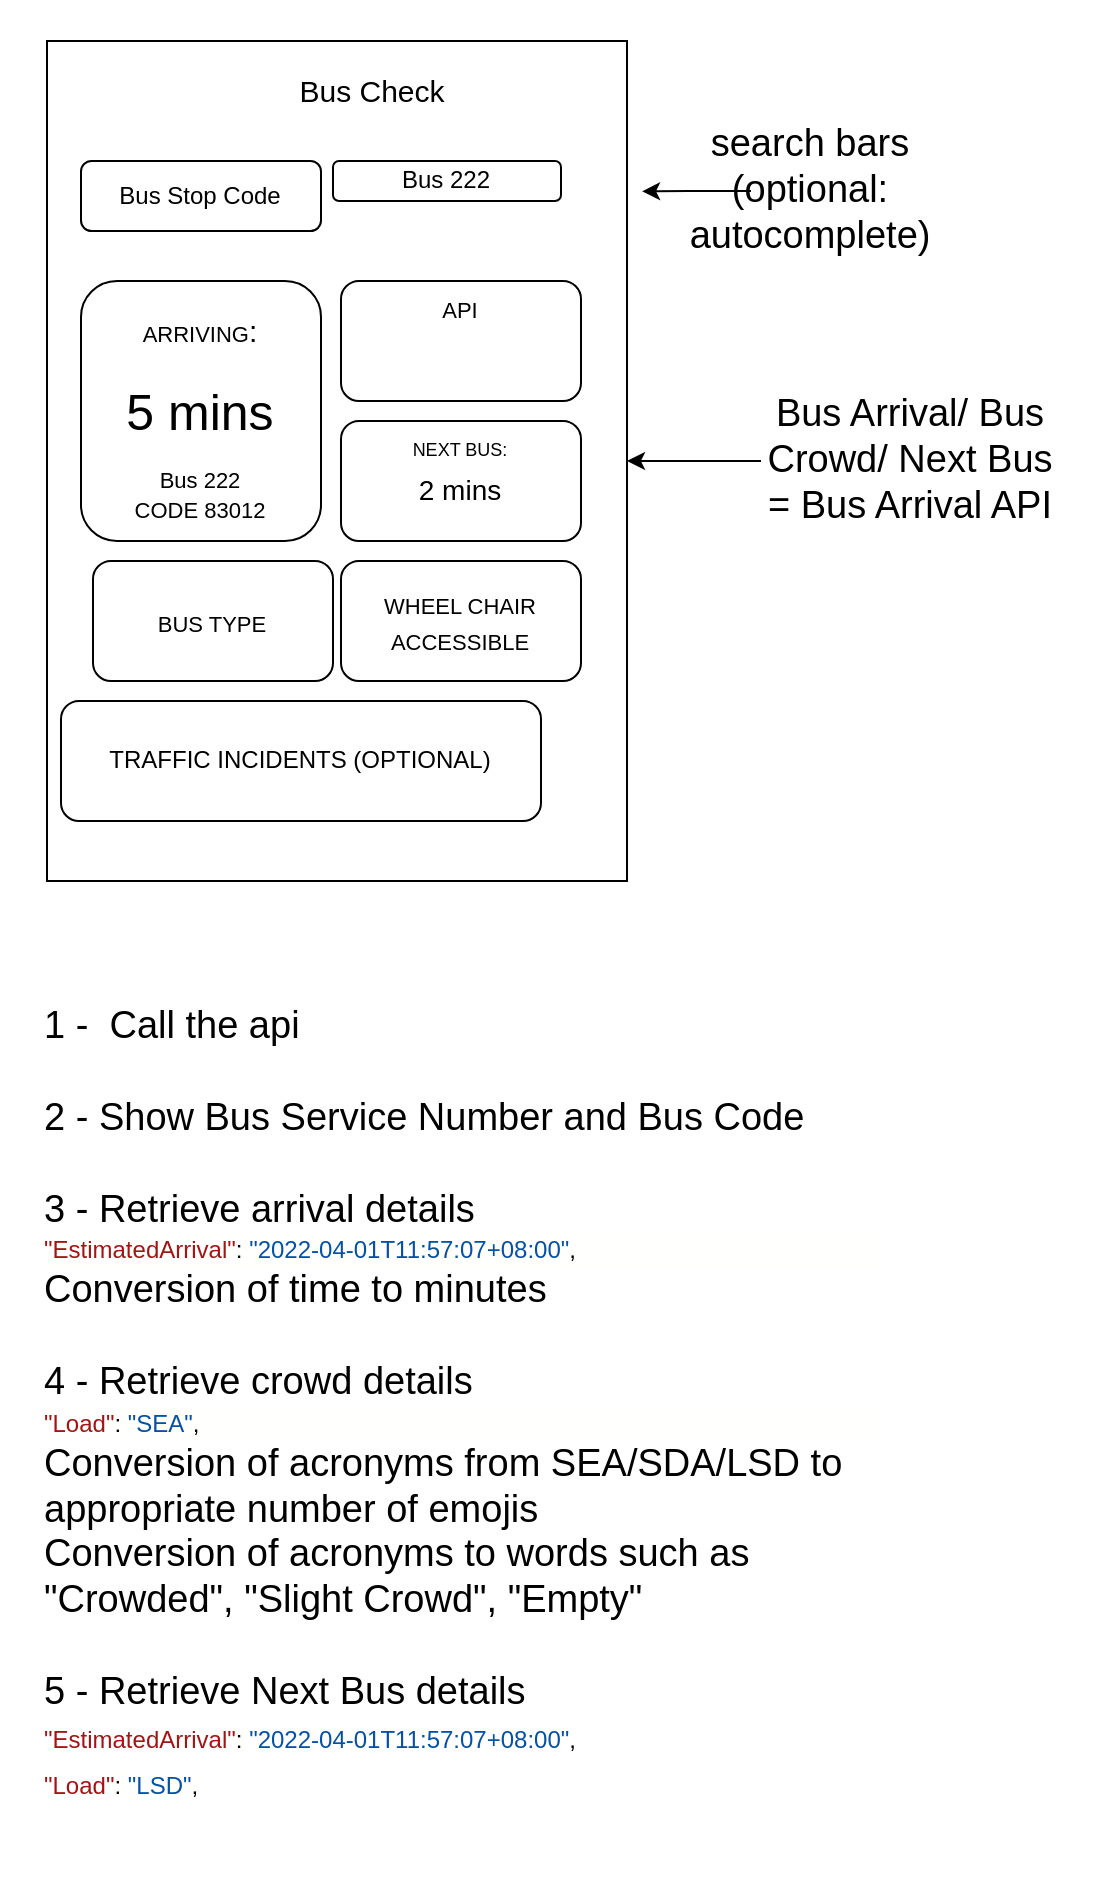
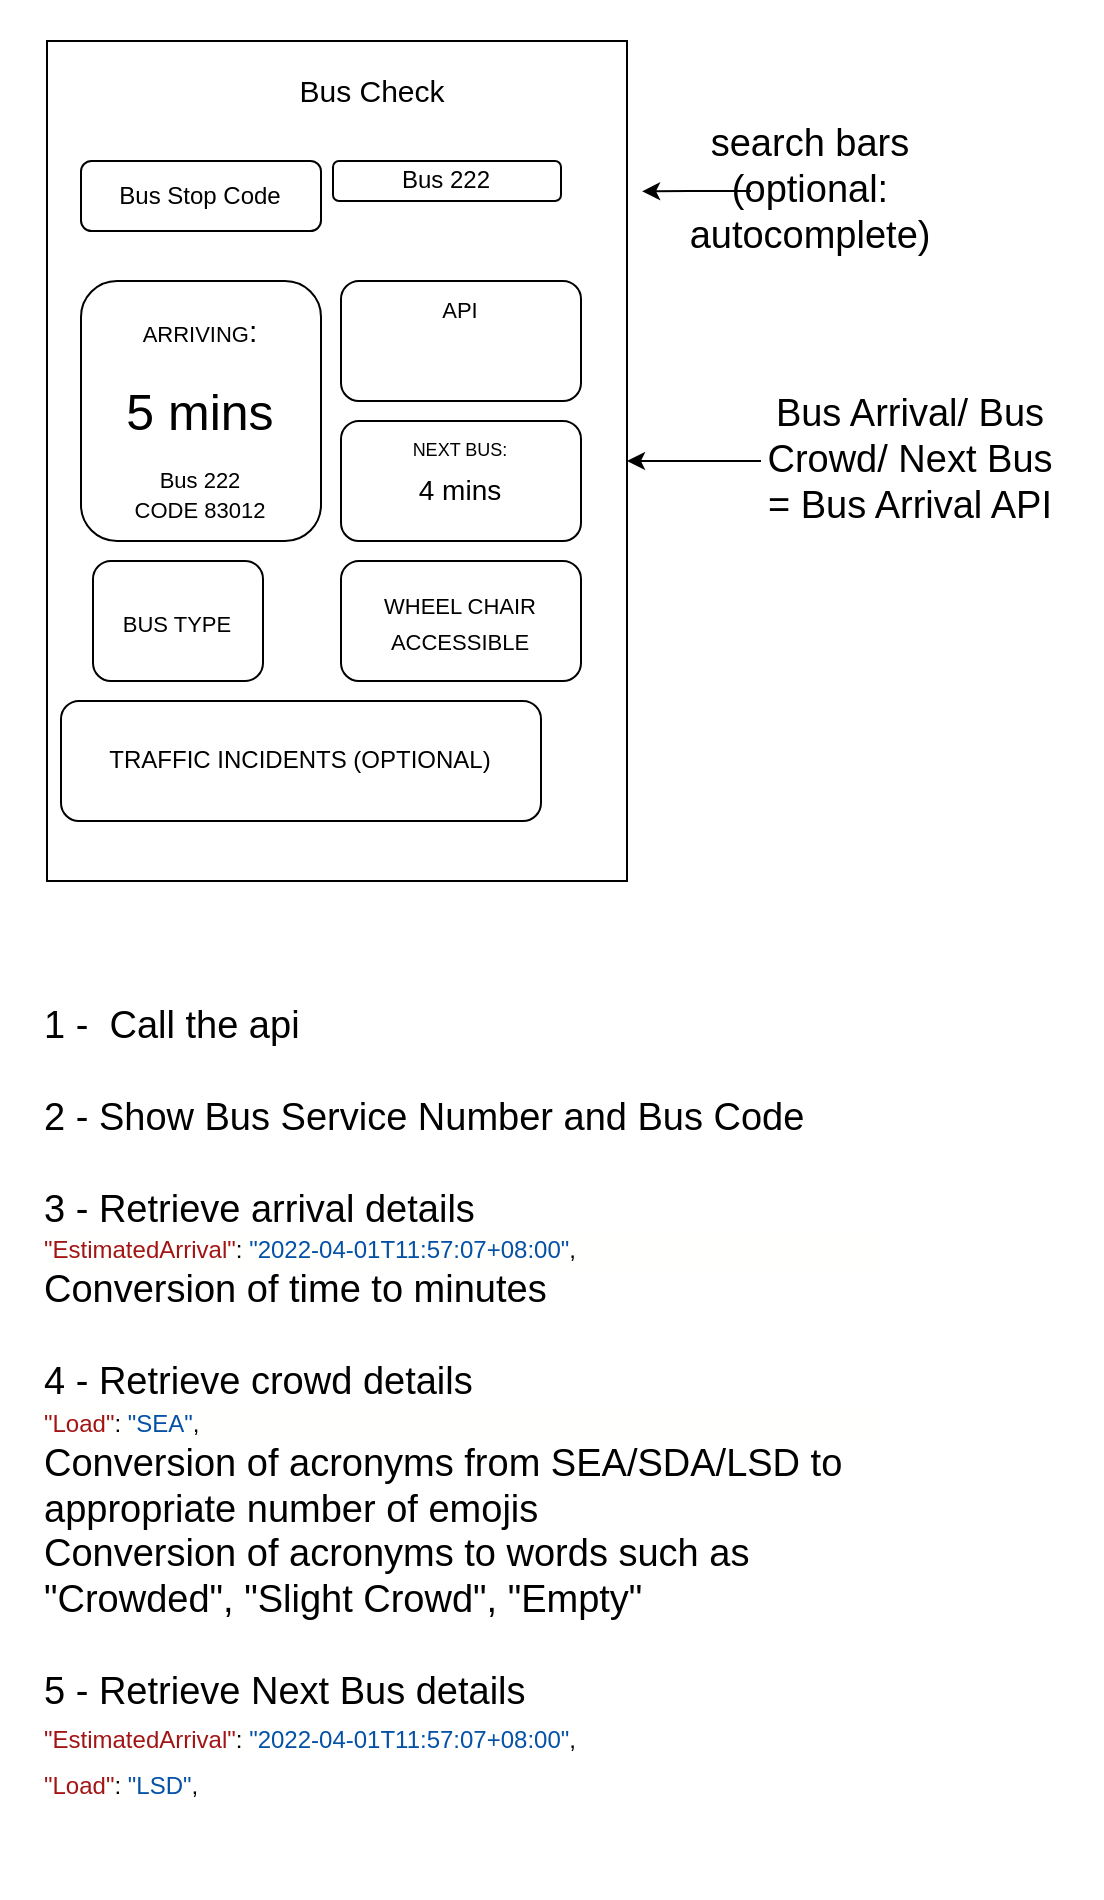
- <mxCell id="17" value="2 mins" style="text;html=1;strokeColor=none;fillColor=none;align=center;verticalAlign=middle;whiteSpace=wrap;rounded=0;fontSize=14;" parent="1" vertex="1"><mxGeometry x="200" y="230" width="60" height="30" as="geometry" /></mxCell>
+ <mxCell id="17" value="4 mins" style="text;html=1;strokeColor=none;fillColor=none;align=center;verticalAlign=middle;whiteSpace=wrap;rounded=0;fontSize=14;" parent="1" vertex="1"><mxGeometry x="200" y="230" width="60" height="30" as="geometry" /></mxCell>
- <mxCell id="29" value="&lt;span style=&quot;font-size: 11px&quot;&gt;BUS TYPE&lt;/span&gt;" style="rounded=1;whiteSpace=wrap;html=1;fontSize=15;" vertex="1" parent="1"><mxGeometry x="46" y="280" width="120" height="60" as="geometry" /></mxCell>
+ <mxCell id="29" value="&lt;span style=&quot;font-size: 11px&quot;&gt;BUS TYPE&lt;/span&gt;" style="rounded=1;whiteSpace=wrap;html=1;fontSize=15;" vertex="1" parent="1"><mxGeometry x="46" y="280" width="85" height="60" as="geometry" /></mxCell>
